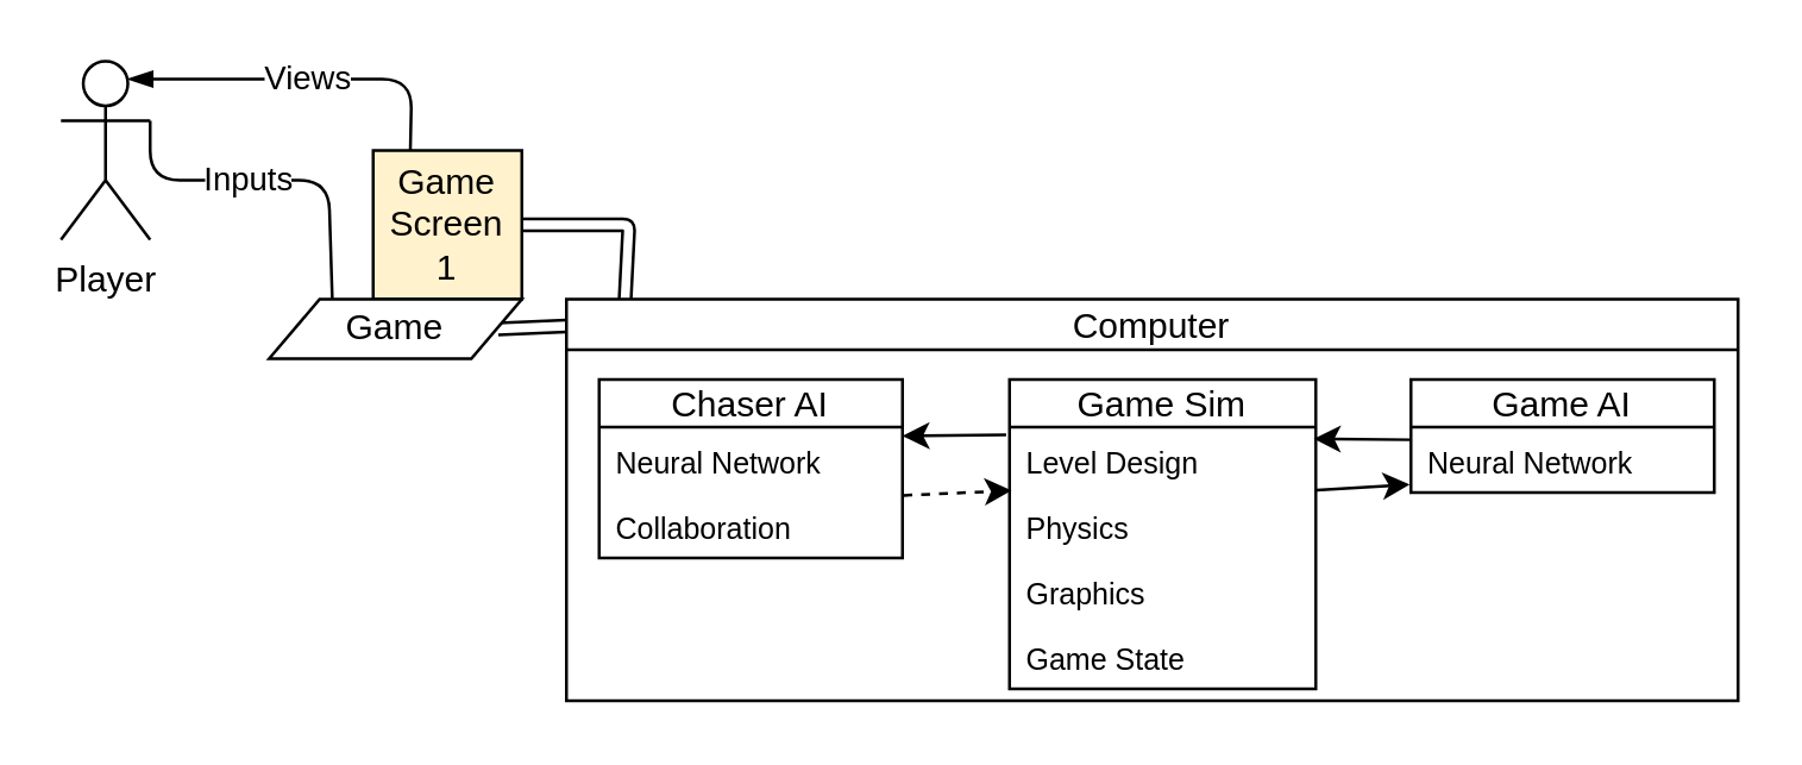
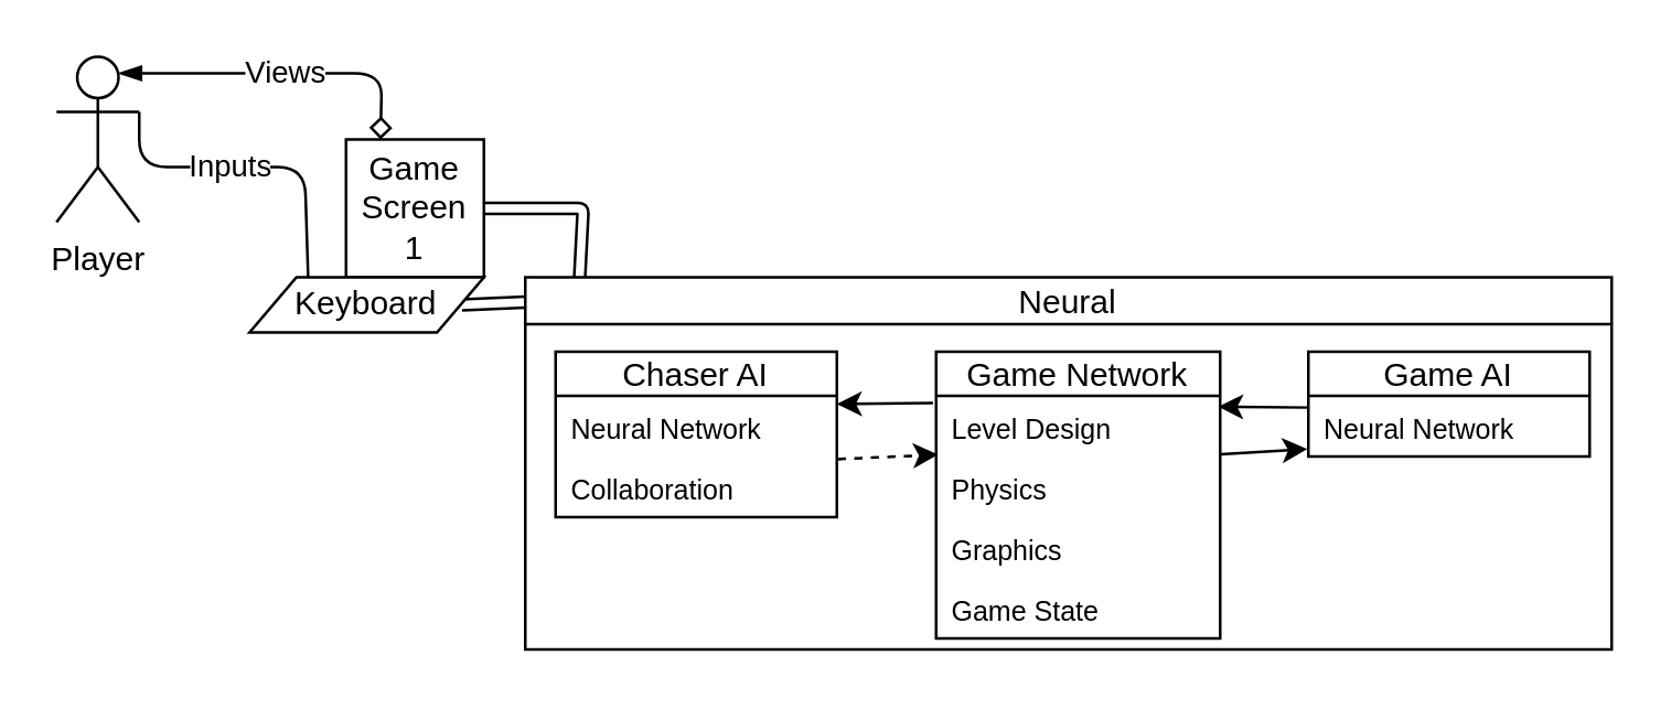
- <mxCell id="4" value="Views" style="endArrow=none;html=1;exitX=0.75;exitY=0.1;exitDx=0;exitDy=0;exitPerimeter=0;entryX=0.25;entryY=0;entryDx=0;entryDy=0;endFill=0;startArrow=blockThin;startFill=1;" edge="1" parent="1" source="2" target="3"><mxGeometry width="50" height="50" relative="1" as="geometry"><mxPoint x="50" y="210" as="sourcePoint" /><mxPoint x="100" y="160" as="targetPoint" /><Array as="points"><mxPoint x="138" y="26" /></Array></mxGeometry></mxCell>
+ <mxCell id="4" value="Views" style="endArrow=diamond;html=1;exitX=0.75;exitY=0.1;exitDx=0;exitDy=0;exitPerimeter=0;entryX=0.25;entryY=0;entryDx=0;entryDy=0;endFill=0;startArrow=blockThin;startFill=1;" edge="1" parent="1" source="2" target="3"><mxGeometry width="50" height="50" relative="1" as="geometry"><mxPoint x="50" y="210" as="sourcePoint" /><mxPoint x="100" y="160" as="targetPoint" /><Array as="points"><mxPoint x="138" y="26" /></Array></mxGeometry></mxCell>
- <mxCell id="3" value="Game Screen 1" style="whiteSpace=wrap;html=1;aspect=fixed;fillColor=#fff2cc;" vertex="1" parent="1"><mxGeometry x="125" y="50" width="50" height="50" as="geometry" /></mxCell>
+ <mxCell id="3" value="Game Screen 1" style="whiteSpace=wrap;html=1;aspect=fixed;" vertex="1" parent="1"><mxGeometry x="125" y="50" width="50" height="50" as="geometry" /></mxCell>
- <mxCell id="9" value="Computer" style="swimlane;fontSize=12;fontStyle=0;startSize=17;moveCells=0;" vertex="1" parent="1"><mxGeometry x="190" y="100" width="394" height="135" as="geometry"><mxRectangle x="290" y="280" width="90" height="23" as="alternateBounds" /></mxGeometry></mxCell>
+ <mxCell id="9" value="Neural" style="swimlane;fontSize=12;fontStyle=0;startSize=17;moveCells=0;" vertex="1" parent="1"><mxGeometry x="190" y="100" width="394" height="135" as="geometry"><mxRectangle x="290" y="280" width="90" height="23" as="alternateBounds" /></mxGeometry></mxCell>
- <mxCell id="6" value="Game" style="shape=parallelogram;perimeter=parallelogramPerimeter;whiteSpace=wrap;html=1;" vertex="1" parent="1"><mxGeometry x="90" y="100" width="85" height="20" as="geometry" /></mxCell>
+ <mxCell id="6" value="Keyboard" style="shape=parallelogram;perimeter=parallelogramPerimeter;whiteSpace=wrap;html=1;" vertex="1" parent="1"><mxGeometry x="90" y="100" width="85" height="20" as="geometry" /></mxCell>
- <mxCell id="14" value="Game Sim" style="swimlane;fontStyle=0;childLayout=stackLayout;horizontal=1;startSize=16;horizontalStack=0;resizeParent=1;resizeParentMax=0;resizeLast=0;collapsible=1;marginBottom=0;fontSize=12;" vertex="1" parent="9"><mxGeometry x="149" y="27" width="103" height="104" as="geometry"><mxRectangle x="149" y="27" width="90" height="26" as="alternateBounds" /></mxGeometry></mxCell>
+ <mxCell id="14" value="Game Network" style="swimlane;fontStyle=0;childLayout=stackLayout;horizontal=1;startSize=16;horizontalStack=0;resizeParent=1;resizeParentMax=0;resizeLast=0;collapsible=1;marginBottom=0;fontSize=12;" vertex="1" parent="9"><mxGeometry x="149" y="27" width="103" height="104" as="geometry"><mxRectangle x="149" y="27" width="90" height="26" as="alternateBounds" /></mxGeometry></mxCell>
